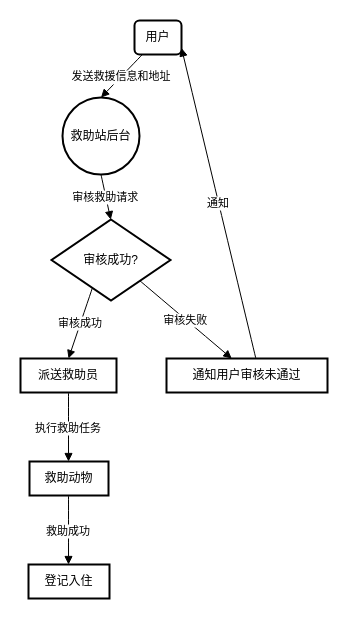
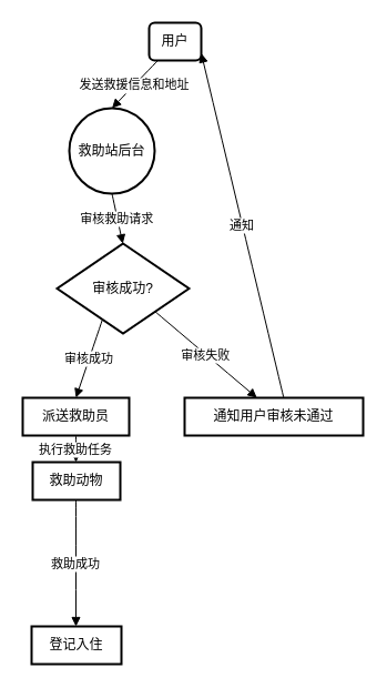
- <mxCell id="6" value="救助动物" style="whiteSpace=wrap;strokeWidth=2;" vertex="1" parent="1"><mxGeometry x="29" y="461" width="79" height="34" as="geometry" /></mxCell>
+ <mxCell id="6" value="救助动物" style="whiteSpace=wrap;strokeWidth=2;" vertex="1" parent="1"><mxGeometry x="29" y="416" width="79" height="34" as="geometry" /></mxCell>
